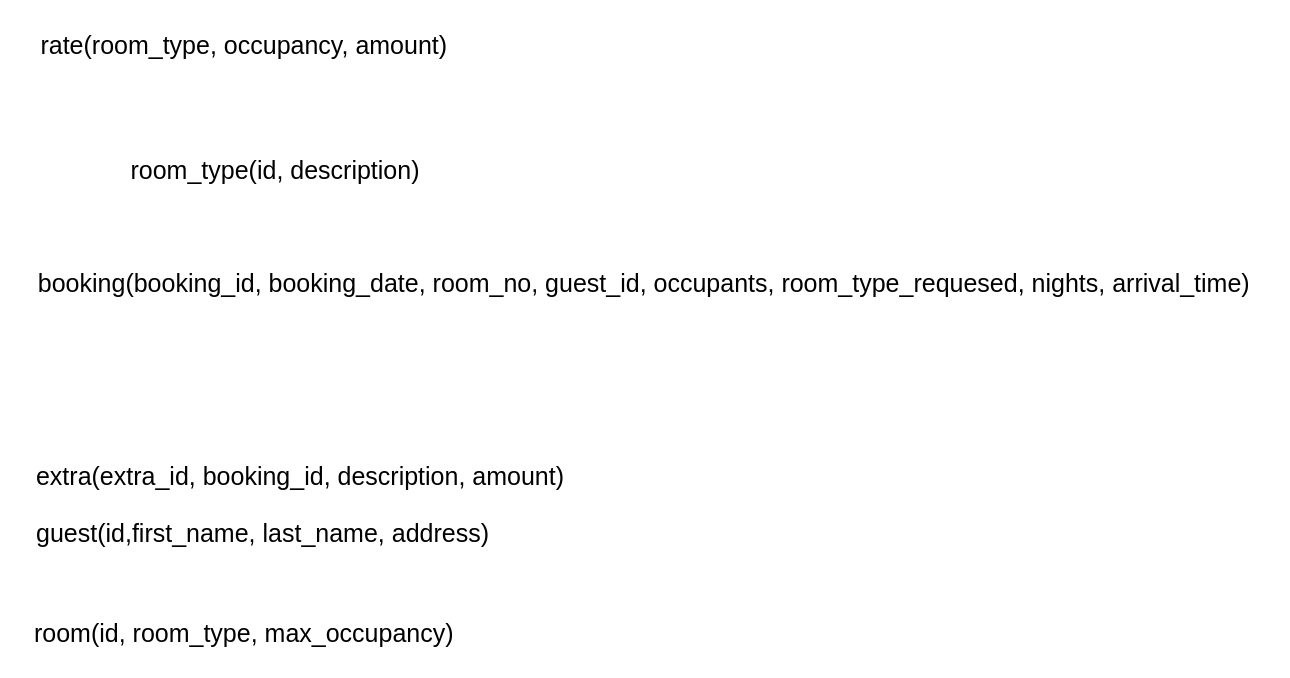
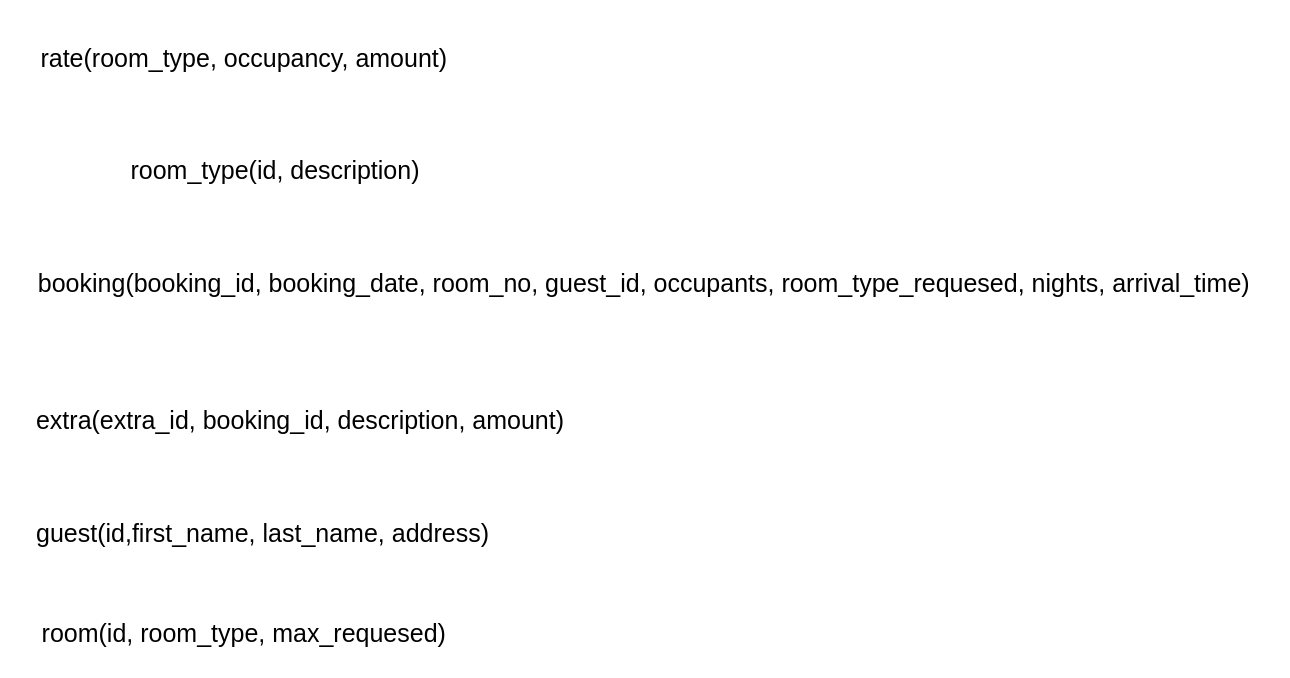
- <mxCell id="2" value="&lt;font style=&quot;font-size: 20px;&quot;&gt;rate(room_type, occupancy, amount)&lt;/font&gt;" style="text;html=1;align=center;verticalAlign=middle;whiteSpace=wrap;rounded=0;" vertex="1" parent="1"><mxGeometry x="20" y="20" width="350" height="30" as="geometry" /></mxCell>
+ <mxCell id="2" value="&lt;font style=&quot;font-size: 20px;&quot;&gt;rate(room_type, occupancy, amount)&lt;/font&gt;" style="text;html=1;align=center;verticalAlign=middle;whiteSpace=wrap;rounded=0;" vertex="1" parent="1"><mxGeometry x="20" y="30" width="350" height="30" as="geometry" /></mxCell>
- <mxCell id="5" value="&lt;font style=&quot;font-size: 20px;&quot;&gt;extra(extra_id, booking_id, description, amount)&lt;/font&gt;" style="text;html=1;align=center;verticalAlign=middle;whiteSpace=wrap;rounded=0;" vertex="1" parent="1"><mxGeometry x="20" y="365" width="440" height="30" as="geometry" /></mxCell>
+ <mxCell id="5" value="&lt;font style=&quot;font-size: 20px;&quot;&gt;extra(extra_id, booking_id, description, amount)&lt;/font&gt;" style="text;html=1;align=center;verticalAlign=middle;whiteSpace=wrap;rounded=0;" vertex="1" parent="1"><mxGeometry x="20" y="320" width="440" height="30" as="geometry" /></mxCell>
- <mxCell id="3" value="&lt;font style=&quot;font-size: 20px;&quot;&gt;room(id, room_type, max_occupancy)&lt;/font&gt;" style="text;html=1;align=center;verticalAlign=middle;whiteSpace=wrap;rounded=0;" vertex="1" parent="1"><mxGeometry x="20" y="490" width="350" height="30" as="geometry" /></mxCell>
+ <mxCell id="3" value="&lt;font style=&quot;font-size: 20px;&quot;&gt;room(id, room_type, max_requesed)&lt;/font&gt;" style="text;html=1;align=center;verticalAlign=middle;whiteSpace=wrap;rounded=0;" vertex="1" parent="1"><mxGeometry x="20" y="490" width="350" height="30" as="geometry" /></mxCell>
